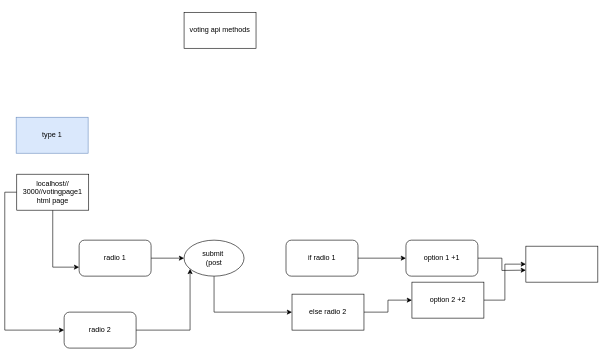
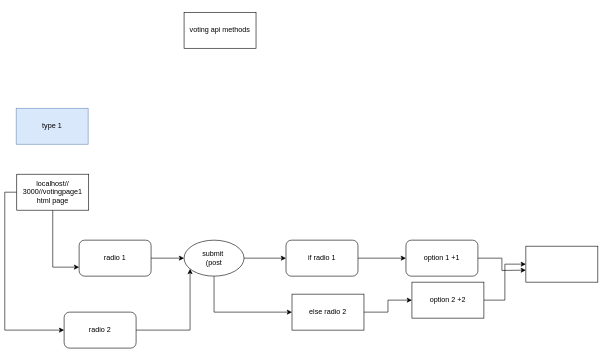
- <mxCell id="3" value="type 1" style="rounded=0;whiteSpace=wrap;html=1;fillColor=#dae8fc;strokeColor=#6c8ebf;" vertex="1" parent="1"><mxGeometry x="20" y="195" width="120" height="60" as="geometry" /></mxCell>
+ <mxCell id="3" value="type 1" style="rounded=0;whiteSpace=wrap;html=1;fillColor=#dae8fc;strokeColor=#6c8ebf;" vertex="1" parent="1"><mxGeometry x="20" y="180" width="120" height="60" as="geometry" /></mxCell>
+ <mxCell id="11" value="" style="edgeStyle=orthogonalEdgeStyle;rounded=0;orthogonalLoop=1;jettySize=auto;html=1;" edge="1" parent="1" source="13" target="15"><mxGeometry relative="1" as="geometry" /></mxCell>
